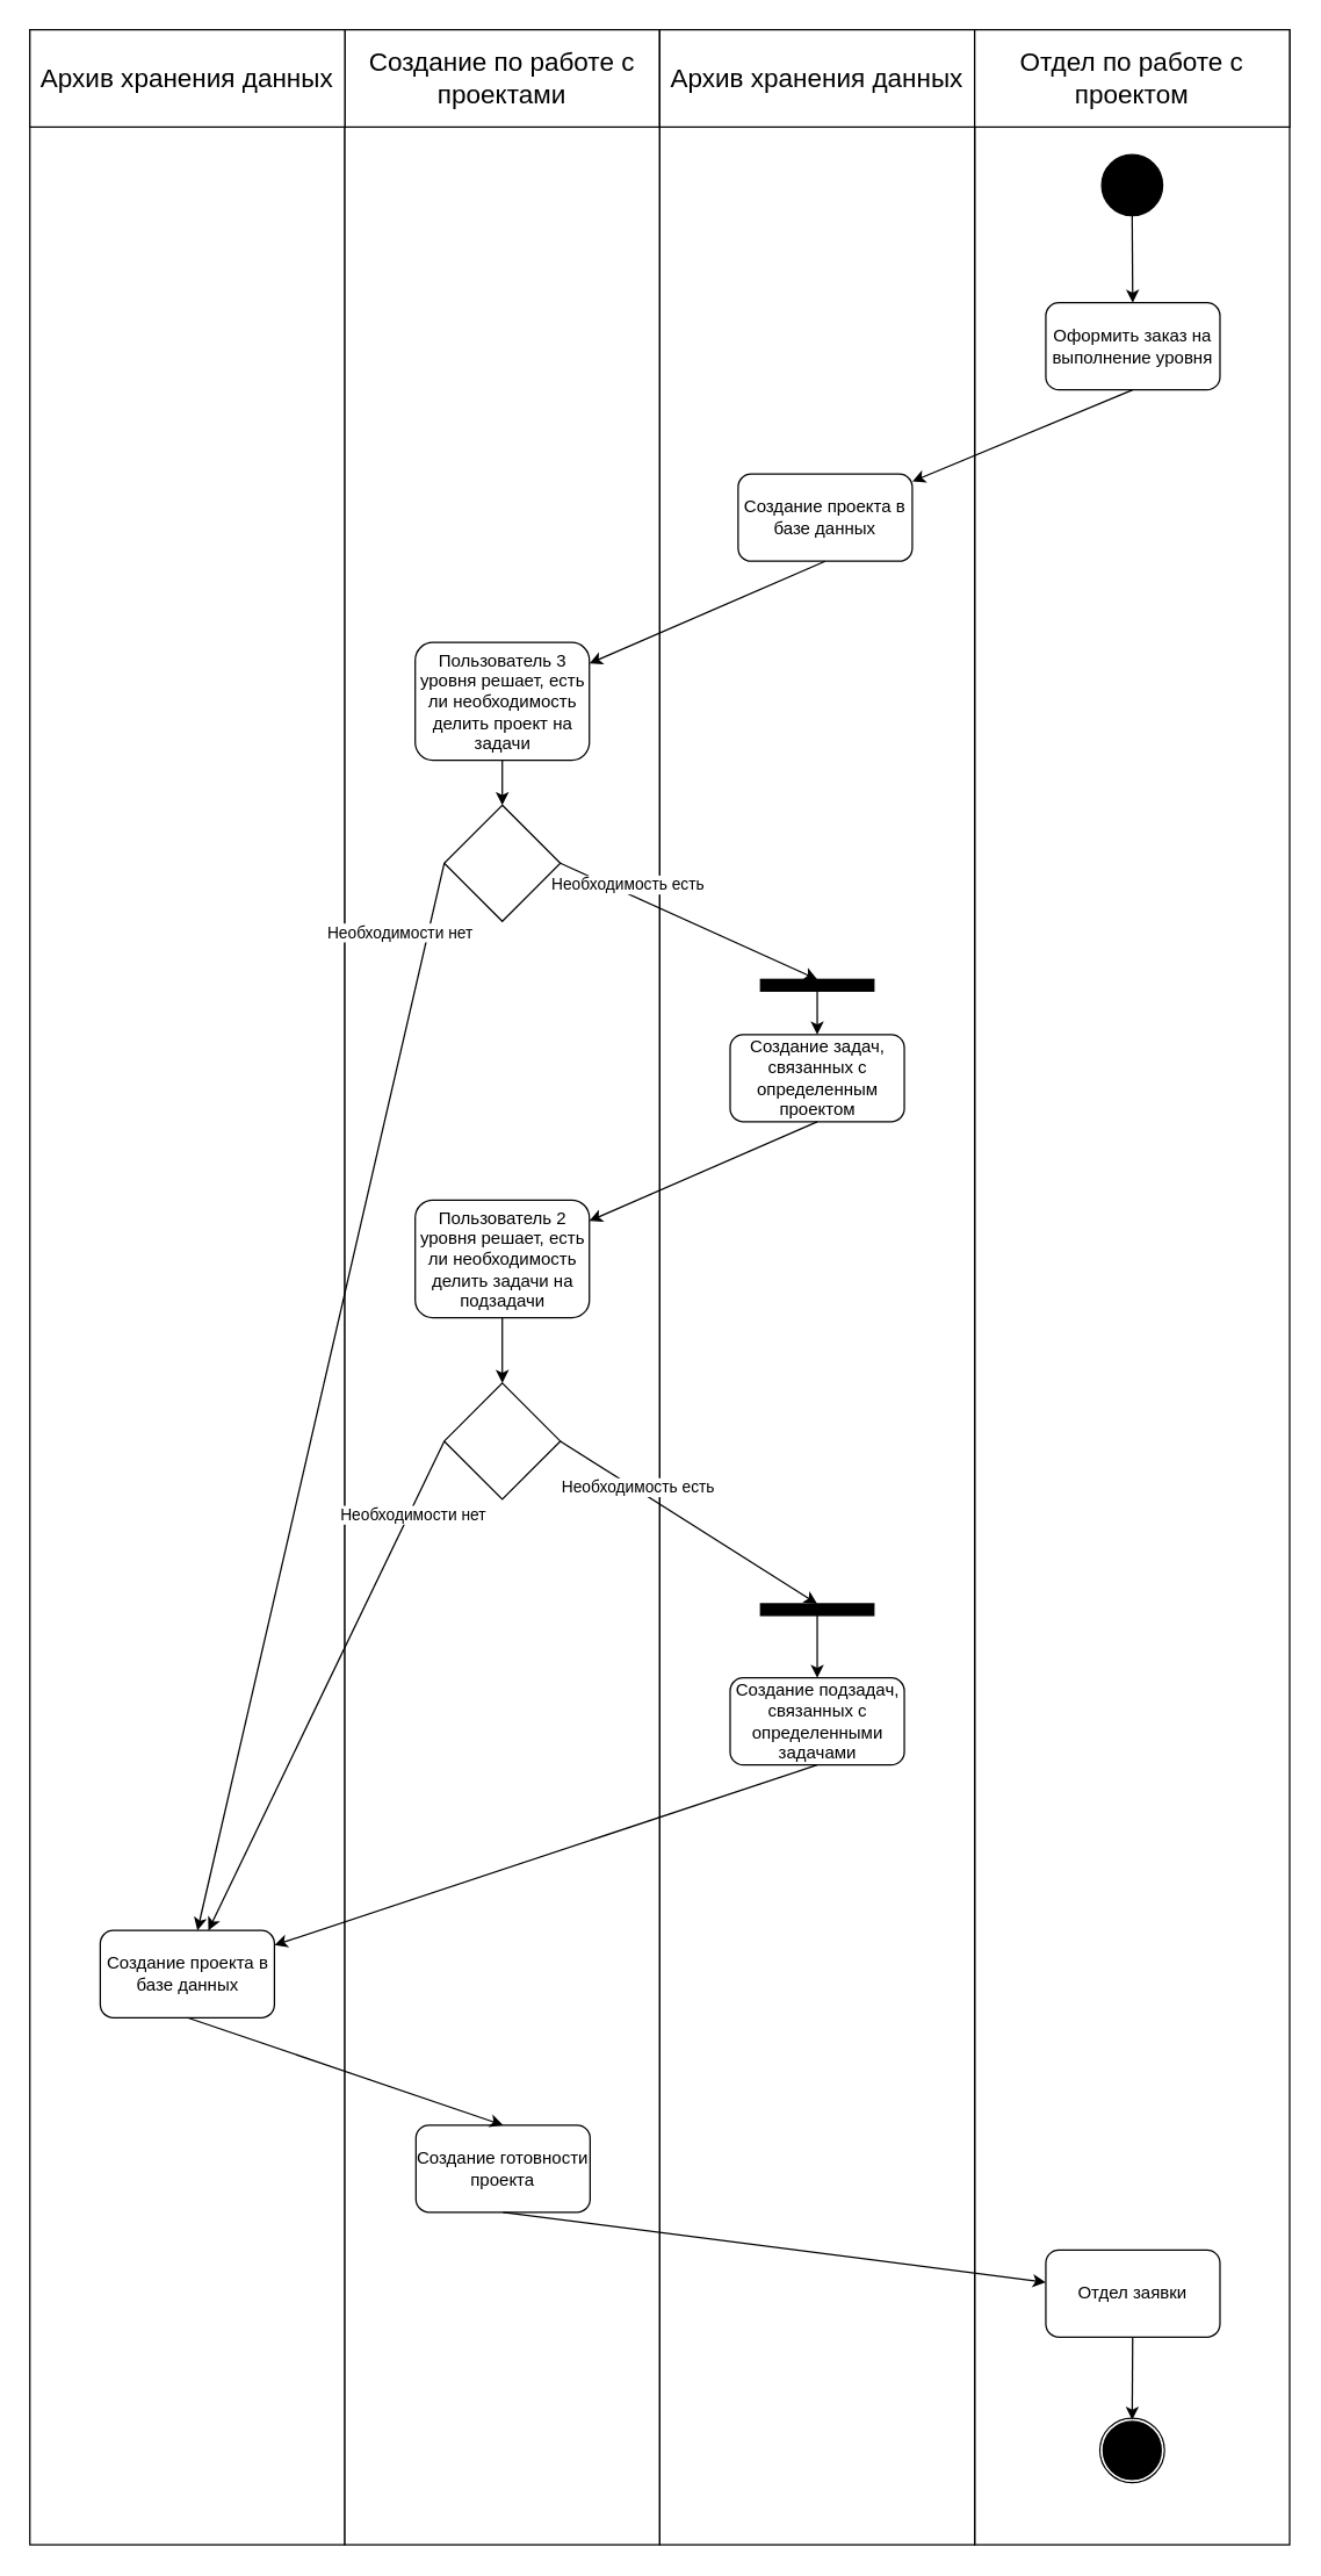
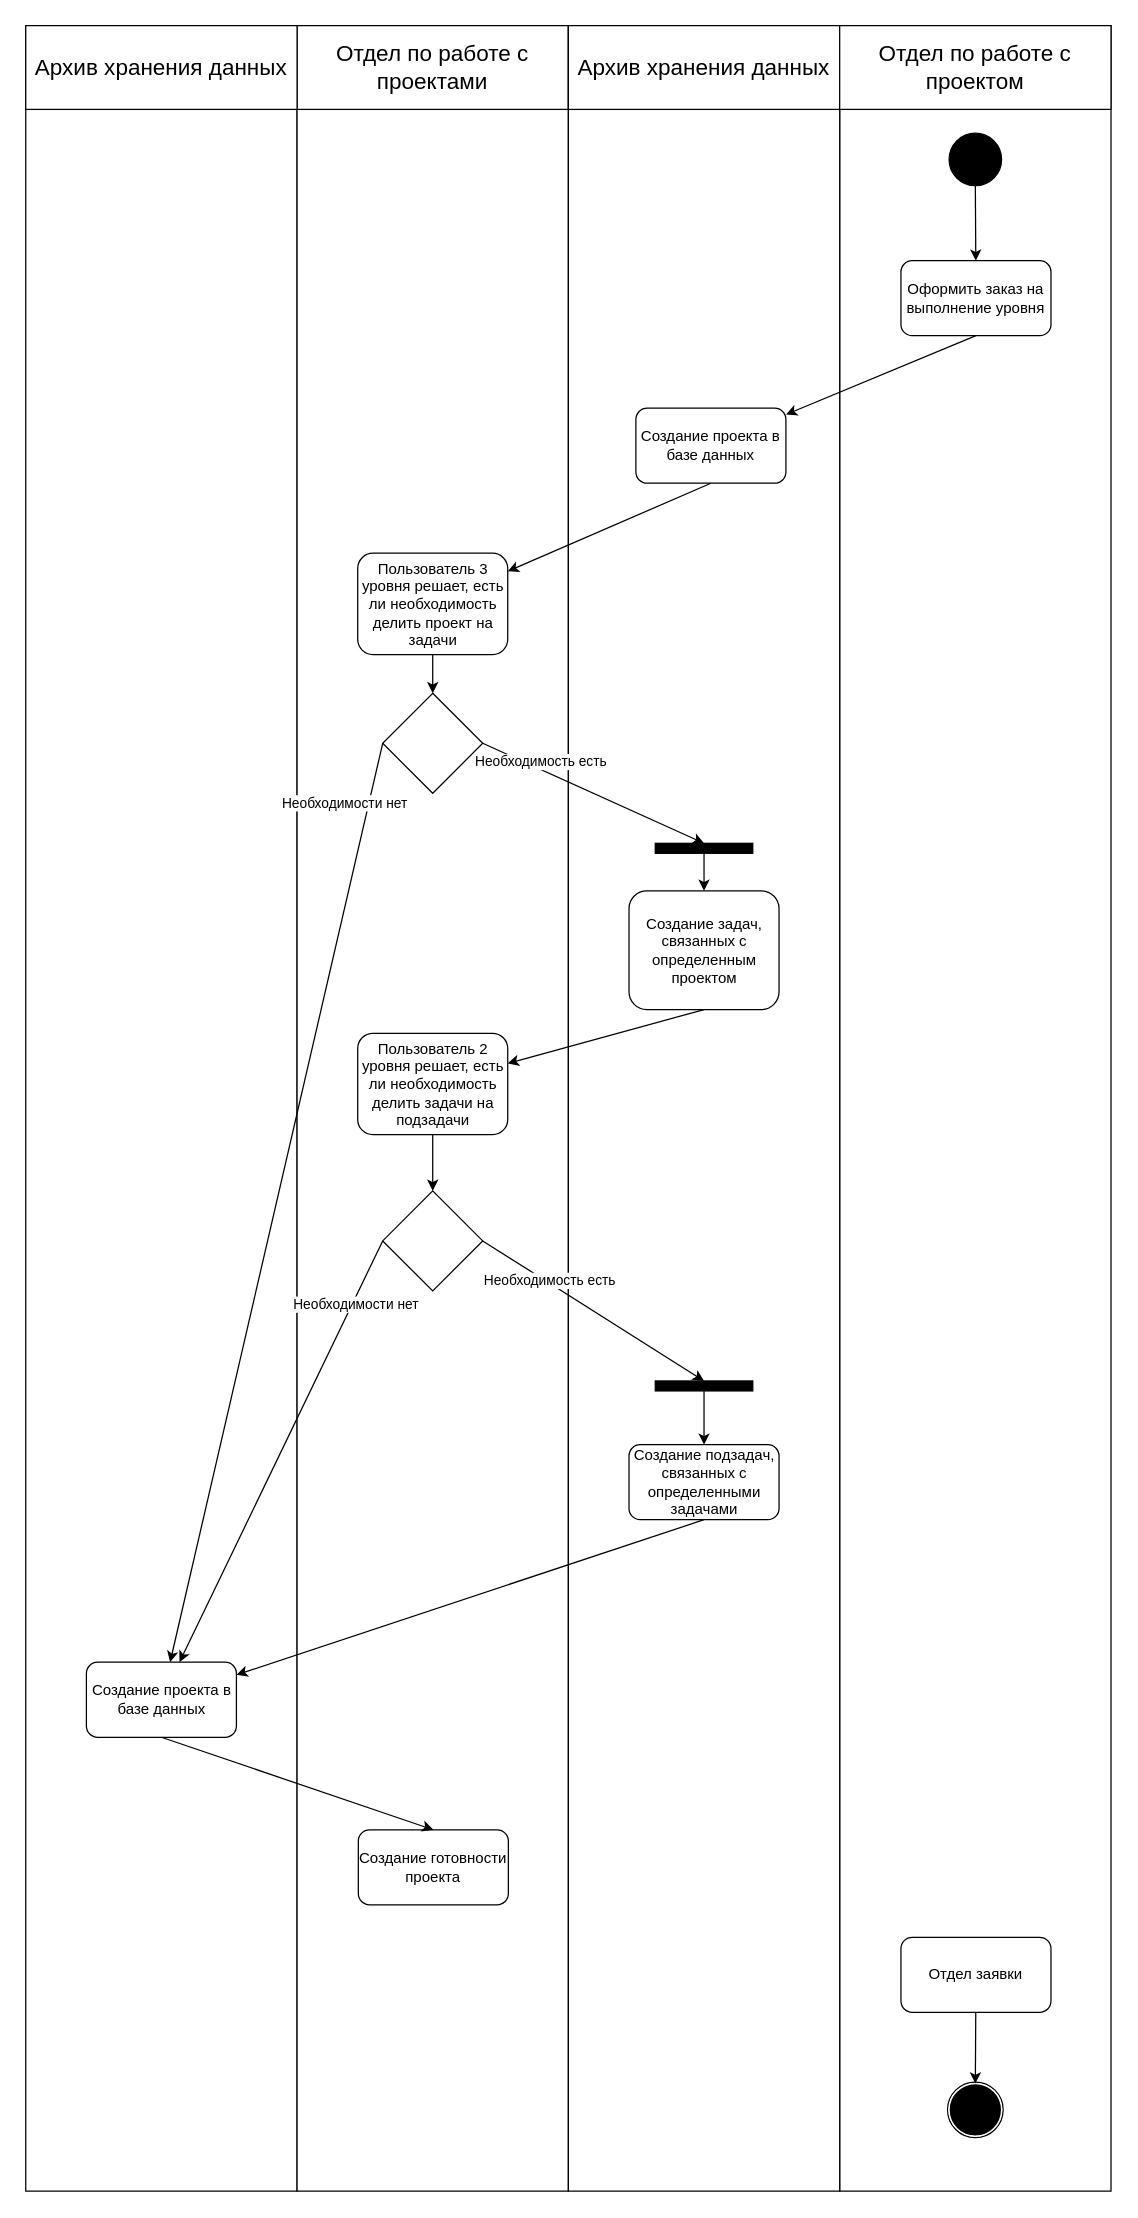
- <mxCell id="6" value="&lt;font style=&quot;font-size: 18px;&quot;&gt;Создание по работе с проектами&lt;/font&gt;" style="rounded=0;whiteSpace=wrap;html=1;" vertex="1" parent="1"><mxGeometry x="237" y="20" width="217" height="67" as="geometry" /></mxCell>
+ <mxCell id="6" value="&lt;font style=&quot;font-size: 18px;&quot;&gt;Отдел по работе с проектами&lt;/font&gt;" style="rounded=0;whiteSpace=wrap;html=1;" vertex="1" parent="1"><mxGeometry x="237" y="20" width="217" height="67" as="geometry" /></mxCell>
- <mxCell id="17" value="Создание задач, связанных с определенным проектом" style="rounded=1;whiteSpace=wrap;html=1;" vertex="1" parent="1"><mxGeometry x="502.5" y="712" width="120" height="60" as="geometry" /></mxCell>
+ <mxCell id="17" value="Создание задач, связанных с определенным проектом" style="rounded=1;whiteSpace=wrap;html=1;" vertex="1" parent="1"><mxGeometry x="502.5" y="712" width="120" height="95" as="geometry" /></mxCell>
- <mxCell id="43" value="" style="endArrow=classic;html=1;rounded=0;exitX=0.5;exitY=1;exitDx=0;exitDy=0;" edge="1" parent="1" source="40" target="42"><mxGeometry width="50" height="50" relative="1" as="geometry"><mxPoint x="549" y="1497" as="sourcePoint" /><mxPoint x="599" y="1447" as="targetPoint" /></mxGeometry></mxCell>
